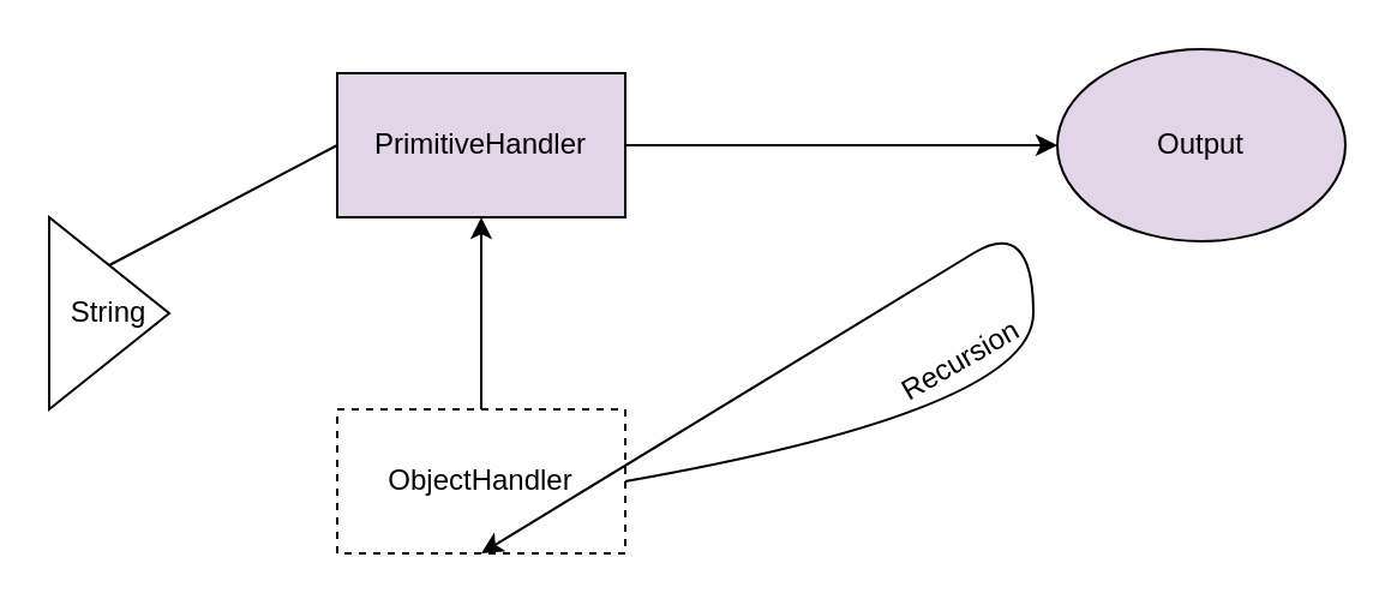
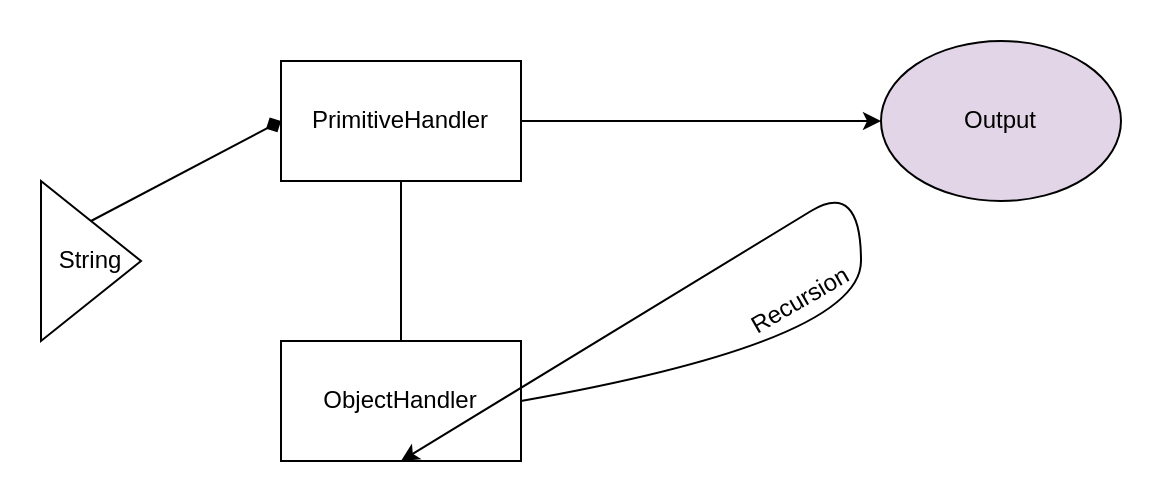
- <mxCell id="3" value="PrimitiveHandler" style="rounded=0;whiteSpace=wrap;html=1;fillColor=#e1d5e7;" vertex="1" parent="1"><mxGeometry x="140" y="30" width="120" height="60" as="geometry" /></mxCell>
+ <mxCell id="3" value="PrimitiveHandler" style="rounded=0;whiteSpace=wrap;html=1;" vertex="1" parent="1"><mxGeometry x="140" y="30" width="120" height="60" as="geometry" /></mxCell>
- <mxCell id="5" value="" style="endArrow=none;html=1;entryX=0;entryY=0.5;entryDx=0;entryDy=0;exitX=0.5;exitY=0;exitDx=0;exitDy=0;" edge="1" parent="1" source="2" target="3"><mxGeometry width="50" height="50" relative="1" as="geometry"><mxPoint x="50" y="110" as="sourcePoint" /><mxPoint x="100" y="60" as="targetPoint" /></mxGeometry></mxCell>
+ <mxCell id="5" value="" style="endArrow=diamond;html=1;entryX=0;entryY=0.5;entryDx=0;entryDy=0;exitX=0.5;exitY=0;exitDx=0;exitDy=0;" edge="1" parent="1" source="2" target="3"><mxGeometry width="50" height="50" relative="1" as="geometry"><mxPoint x="50" y="110" as="sourcePoint" /><mxPoint x="100" y="60" as="targetPoint" /></mxGeometry></mxCell>
- <mxCell id="6" value="" style="endArrow=classic;html=1;entryX=0.5;entryY=1;entryDx=0;entryDy=0;exitX=0.5;exitY=0;exitDx=0;exitDy=0;" edge="1" parent="1" source="4" target="3"><mxGeometry width="50" height="50" relative="1" as="geometry"><mxPoint x="180" y="155" as="sourcePoint" /><mxPoint x="230" y="105" as="targetPoint" /></mxGeometry></mxCell>
+ <mxCell id="6" value="" style="endArrow=none;html=1;entryX=0.5;entryY=1;entryDx=0;entryDy=0;exitX=0.5;exitY=0;exitDx=0;exitDy=0;" edge="1" parent="1" source="4" target="3"><mxGeometry width="50" height="50" relative="1" as="geometry"><mxPoint x="180" y="155" as="sourcePoint" /><mxPoint x="230" y="105" as="targetPoint" /></mxGeometry></mxCell>
- <mxCell id="4" value="ObjectHandler" style="rounded=0;whiteSpace=wrap;html=1;dashed=1;" vertex="1" parent="1"><mxGeometry x="140" y="170" width="120" height="60" as="geometry" /></mxCell>
+ <mxCell id="4" value="ObjectHandler" style="rounded=0;whiteSpace=wrap;html=1;" vertex="1" parent="1"><mxGeometry x="140" y="170" width="120" height="60" as="geometry" /></mxCell>
